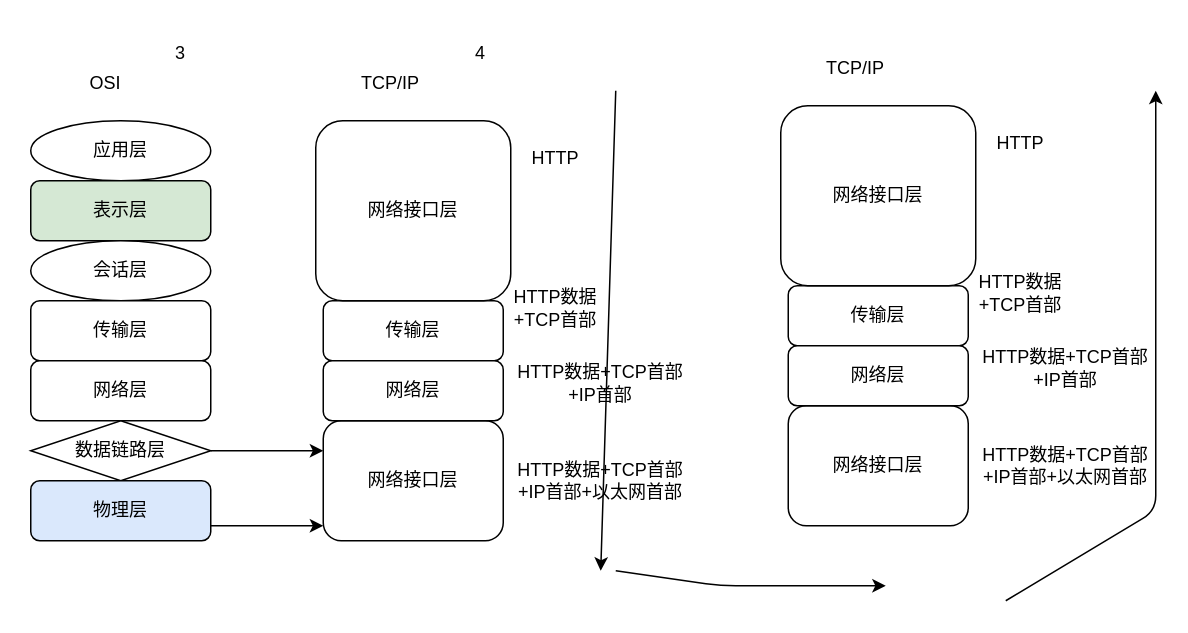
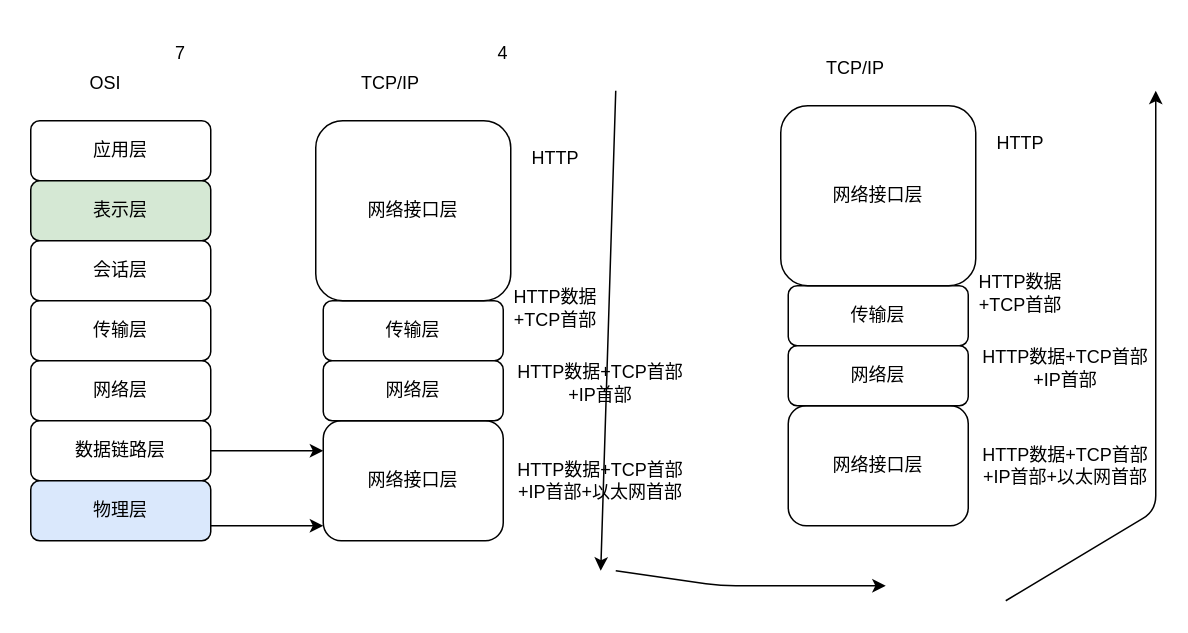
- <mxCell id="31" value="3" style="text;html=1;align=center;verticalAlign=middle;whiteSpace=wrap;rounded=0;" vertex="1" parent="1"><mxGeometry x="90" width="60" height="30" as="geometry" y="20" /></mxCell>
+ <mxCell id="31" value="7" style="text;html=1;align=center;verticalAlign=middle;whiteSpace=wrap;rounded=0;" vertex="1" parent="1"><mxGeometry x="90" width="60" height="30" as="geometry" y="20" /></mxCell>
- <mxCell id="32" value="4" style="text;html=1;align=center;verticalAlign=middle;whiteSpace=wrap;rounded=0;" vertex="1" parent="1"><mxGeometry x="290" width="60" height="30" as="geometry" y="20" /></mxCell>
+ <mxCell id="32" value="4" style="text;html=1;align=center;verticalAlign=middle;whiteSpace=wrap;rounded=0;" vertex="1" parent="1"><mxGeometry x="305" y="20" width="60" height="30" as="geometry" /></mxCell>
- <mxCell id="2" value="应用层" style="ellipse;whiteSpace=wrap;html=1;" vertex="1" parent="1"><mxGeometry x="20" y="80" width="120" height="40" as="geometry" /></mxCell>
+ <mxCell id="2" value="应用层" style="rounded=1;whiteSpace=wrap;html=1;" vertex="1" parent="1"><mxGeometry x="20" y="80" width="120" height="40" as="geometry" /></mxCell>
- <mxCell id="5" value="会话层" style="ellipse;whiteSpace=wrap;html=1;" vertex="1" parent="1"><mxGeometry x="20" y="160" width="120" height="40" as="geometry" /></mxCell>
+ <mxCell id="5" value="会话层" style="rounded=1;whiteSpace=wrap;html=1;" vertex="1" parent="1"><mxGeometry x="20" y="160" width="120" height="40" as="geometry" /></mxCell>
- <mxCell id="8" value="数据链路层" style="rhombus;whiteSpace=wrap;html=1;" vertex="1" parent="1"><mxGeometry x="20" y="280" width="120" height="40" as="geometry" /></mxCell>
+ <mxCell id="8" value="数据链路层" style="rounded=1;whiteSpace=wrap;html=1;" vertex="1" parent="1"><mxGeometry x="20" y="280" width="120" height="40" as="geometry" /></mxCell>
